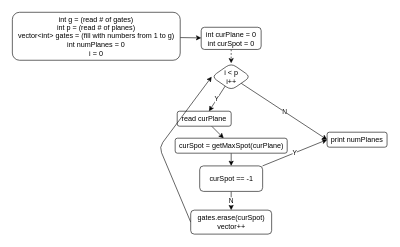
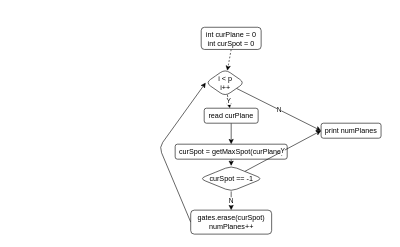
- <mxCell id="4" value="int g = (read # of gates)&lt;br&gt;int p = (read # of planes)&lt;br&gt;vector&amp;lt;int&amp;gt; gates = (fill with numbers from 1 to g)&lt;br&gt;int numPlanes = 0&lt;br&gt;i = 0" style="rounded=1;whiteSpace=wrap;html=1;" parent="1" vertex="1"><mxGeometry x="20" y="20" width="280" height="80" as="geometry" /></mxCell>
- <mxCell id="3" value="" style="edgeStyle=none;html=1;" parent="1" source="4" target="13" edge="1"><mxGeometry relative="1" as="geometry" /></mxCell>
- <mxCell id="7" value="i &amp;lt; p&lt;br&gt;i++" style="rhombus;whiteSpace=wrap;html=1;rounded=1;" parent="1" vertex="1"><mxGeometry x="352.5" y="105" width="65" height="45" as="geometry" /></mxCell>
+ <mxCell id="7" value="i &amp;lt; p&lt;br&gt;i++" style="rhombus;whiteSpace=wrap;html=1;rounded=1;" parent="1" vertex="1"><mxGeometry x="342.5" y="115" width="65" height="45" as="geometry" /></mxCell>
- <mxCell id="9" value="read curPlane" style="whiteSpace=wrap;html=1;rounded=1;" parent="1" vertex="1"><mxGeometry x="295" y="185" width="90" height="25" as="geometry" /></mxCell>
+ <mxCell id="9" value="read curPlane" style="whiteSpace=wrap;html=1;rounded=1;" parent="1" vertex="1"><mxGeometry x="340" y="180" width="90" height="25" as="geometry" /></mxCell>
- <mxCell id="10" value="print numPlanes" style="whiteSpace=wrap;html=1;rounded=1;" parent="1" vertex="1"><mxGeometry x="545" y="220" width="100" height="25" as="geometry" /></mxCell>
+ <mxCell id="10" value="print numPlanes" style="whiteSpace=wrap;html=1;rounded=1;" parent="1" vertex="1"><mxGeometry x="535" y="205" width="100" height="25" as="geometry" /></mxCell>
- <mxCell id="12" value="curSpot&amp;nbsp;= getMaxSpot(curPlane)" style="whiteSpace=wrap;html=1;rounded=1;" parent="1" vertex="1"><mxGeometry x="291.57" y="230" width="186.87" height="25" as="geometry" /></mxCell>
+ <mxCell id="12" value="curSpot&amp;nbsp;= getMaxSpot(curPlane)" style="whiteSpace=wrap;html=1;rounded=1;" parent="1" vertex="1"><mxGeometry x="291.57" y="240" width="186.87" height="25" as="geometry" /></mxCell>
- <mxCell id="16" value="curSpot&amp;nbsp;== -1" style="whiteSpace=wrap;html=1;rounded=1;" parent="1" vertex="1"><mxGeometry x="332.5" y="276.25" width="105" height="42.5" as="geometry" /></mxCell>
+ <mxCell id="16" value="curSpot&amp;nbsp;== -1" style="rhombus;whiteSpace=wrap;html=1;rounded=1;" parent="1" vertex="1"><mxGeometry x="332.5" y="276.25" width="105" height="42.5" as="geometry" /></mxCell>
- <mxCell id="18" value="gates.erase(curSpot)&lt;br&gt;vector++" style="whiteSpace=wrap;html=1;rounded=1;" parent="1" vertex="1"><mxGeometry x="317.5" y="350" width="135" height="40" as="geometry" /></mxCell>
+ <mxCell id="18" value="gates.erase(curSpot)&lt;br&gt;numPlanes++" style="whiteSpace=wrap;html=1;rounded=1;" parent="1" vertex="1"><mxGeometry x="317.5" y="350" width="135" height="40" as="geometry" /></mxCell>
